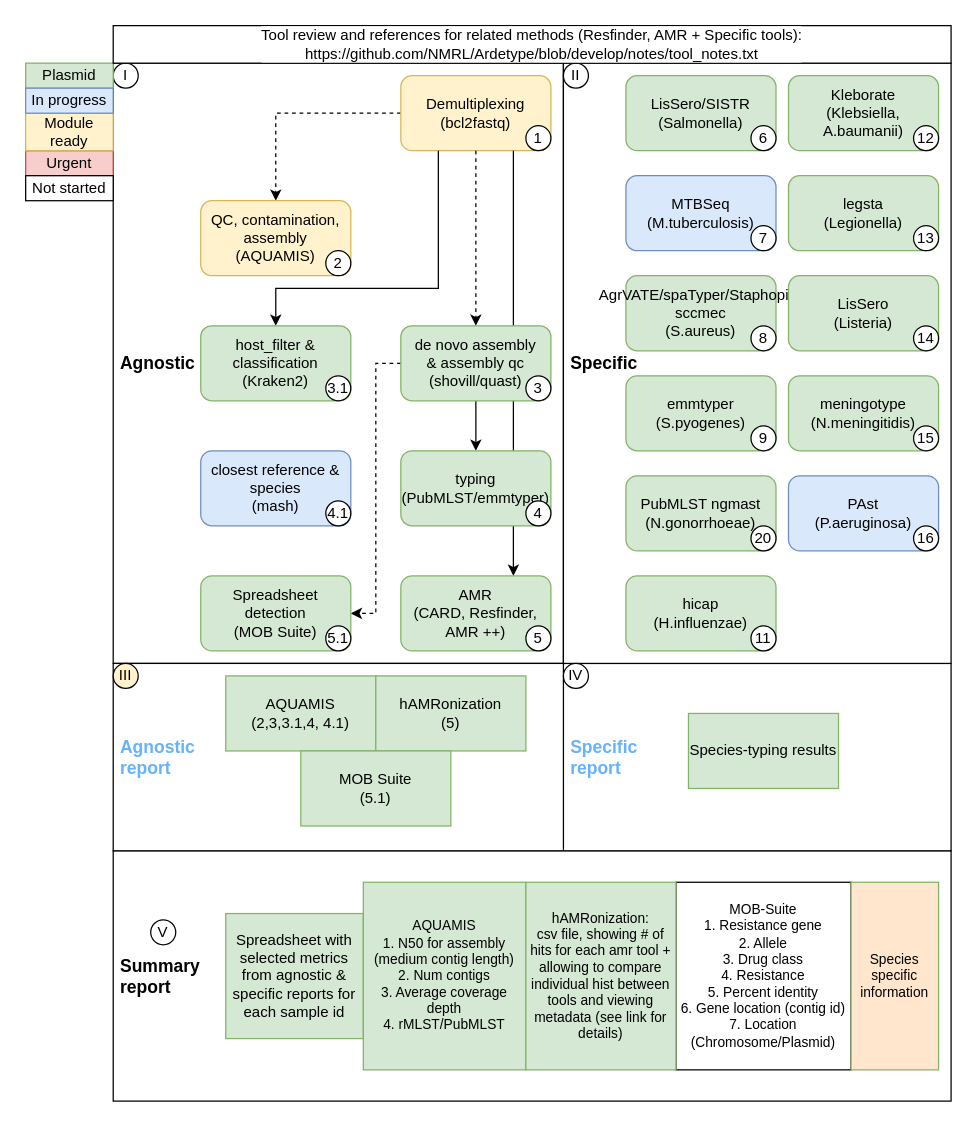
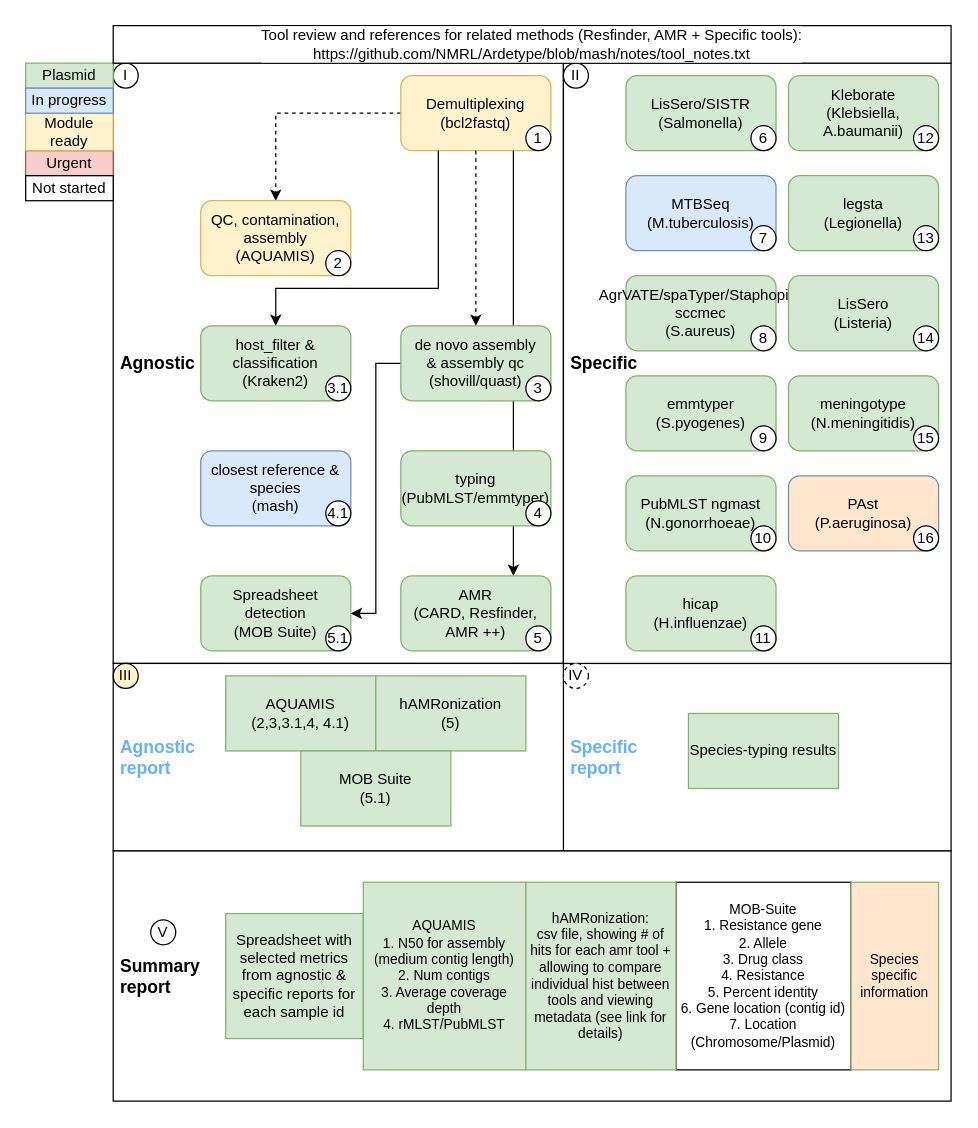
- <mxCell id="68" value="&lt;div&gt;Tool review and references for related methods (Resfinder, AMR + Specific tools): &lt;br&gt;&lt;/div&gt;&lt;div&gt;https://github.com/NMRL/Ardetype/blob/develop/notes/tool_notes.txt&lt;/div&gt;" style="rounded=0;whiteSpace=wrap;html=1;labelBackgroundColor=#FFFFFF;fontColor=#000000;" parent="1" vertex="1"><mxGeometry x="90" y="20" width="670" height="30" as="geometry" /></mxCell>
+ <mxCell id="68" value="&lt;div&gt;Tool review and references for related methods (Resfinder, AMR + Specific tools): &lt;br&gt;&lt;/div&gt;&lt;div&gt;https://github.com/NMRL/Ardetype/blob/mash/notes/tool_notes.txt&lt;/div&gt;" style="rounded=0;whiteSpace=wrap;html=1;labelBackgroundColor=#FFFFFF;fontColor=#000000;" parent="1" vertex="1"><mxGeometry x="90" y="20" width="670" height="30" as="geometry" /></mxCell>
- <mxCell id="11" style="edgeStyle=orthogonalEdgeStyle;rounded=0;orthogonalLoop=1;jettySize=auto;html=1;entryX=0.5;entryY=0;entryDx=0;entryDy=0;fontSize=14;fontColor=#3333FF;" edge="1" parent="1" source="12" target="13"><mxGeometry relative="1" as="geometry" /></mxCell>
- <mxCell id="10" style="edgeStyle=orthogonalEdgeStyle;rounded=0;orthogonalLoop=1;jettySize=auto;html=1;exitX=0;exitY=0.5;exitDx=0;exitDy=0;entryX=1;entryY=0.5;entryDx=0;entryDy=0;dashed=1;" parent="1" source="12" target="52" edge="1"><mxGeometry relative="1" as="geometry" /></mxCell>
+ <mxCell id="10" style="edgeStyle=orthogonalEdgeStyle;rounded=0;orthogonalLoop=1;jettySize=auto;html=1;exitX=0;exitY=0.5;exitDx=0;exitDy=0;entryX=1;entryY=0.5;entryDx=0;entryDy=0;" parent="1" source="12" target="52" edge="1"><mxGeometry relative="1" as="geometry" /></mxCell>
- <mxCell id="69" value="&lt;div&gt;PAst&lt;/div&gt;&lt;div&gt;(P.aeruginosa)&lt;br&gt;&lt;/div&gt;" style="whiteSpace=wrap;html=1;fillColor=#dae8fc;strokeColor=#6c8ebf;rounded=1;" parent="1" vertex="1"><mxGeometry x="630" y="380" width="120" height="60" as="geometry" /></mxCell>
+ <mxCell id="69" value="&lt;div&gt;PAst&lt;/div&gt;&lt;div&gt;(P.aeruginosa)&lt;br&gt;&lt;/div&gt;" style="whiteSpace=wrap;html=1;fillColor=#ffe6cc;strokeColor=#6c8ebf;rounded=1;" parent="1" vertex="1"><mxGeometry x="630" y="380" width="120" height="60" as="geometry" /></mxCell>
- <mxCell id="35" value="20" style="ellipse;whiteSpace=wrap;html=1;aspect=fixed;" parent="1" vertex="1"><mxGeometry x="600" y="420" width="20" height="20" as="geometry" /></mxCell>
+ <mxCell id="35" value="10" style="ellipse;whiteSpace=wrap;html=1;aspect=fixed;" parent="1" vertex="1"><mxGeometry x="600" y="420" width="20" height="20" as="geometry" /></mxCell>
- <mxCell id="49" value="IV" style="ellipse;whiteSpace=wrap;html=1;aspect=fixed;" parent="1" vertex="1"><mxGeometry x="450" y="530" width="20" height="20" as="geometry" /></mxCell>
+ <mxCell id="49" value="IV" style="ellipse;whiteSpace=wrap;html=1;aspect=fixed;dashed=1;" parent="1" vertex="1"><mxGeometry x="450" y="530" width="20" height="20" as="geometry" /></mxCell>
